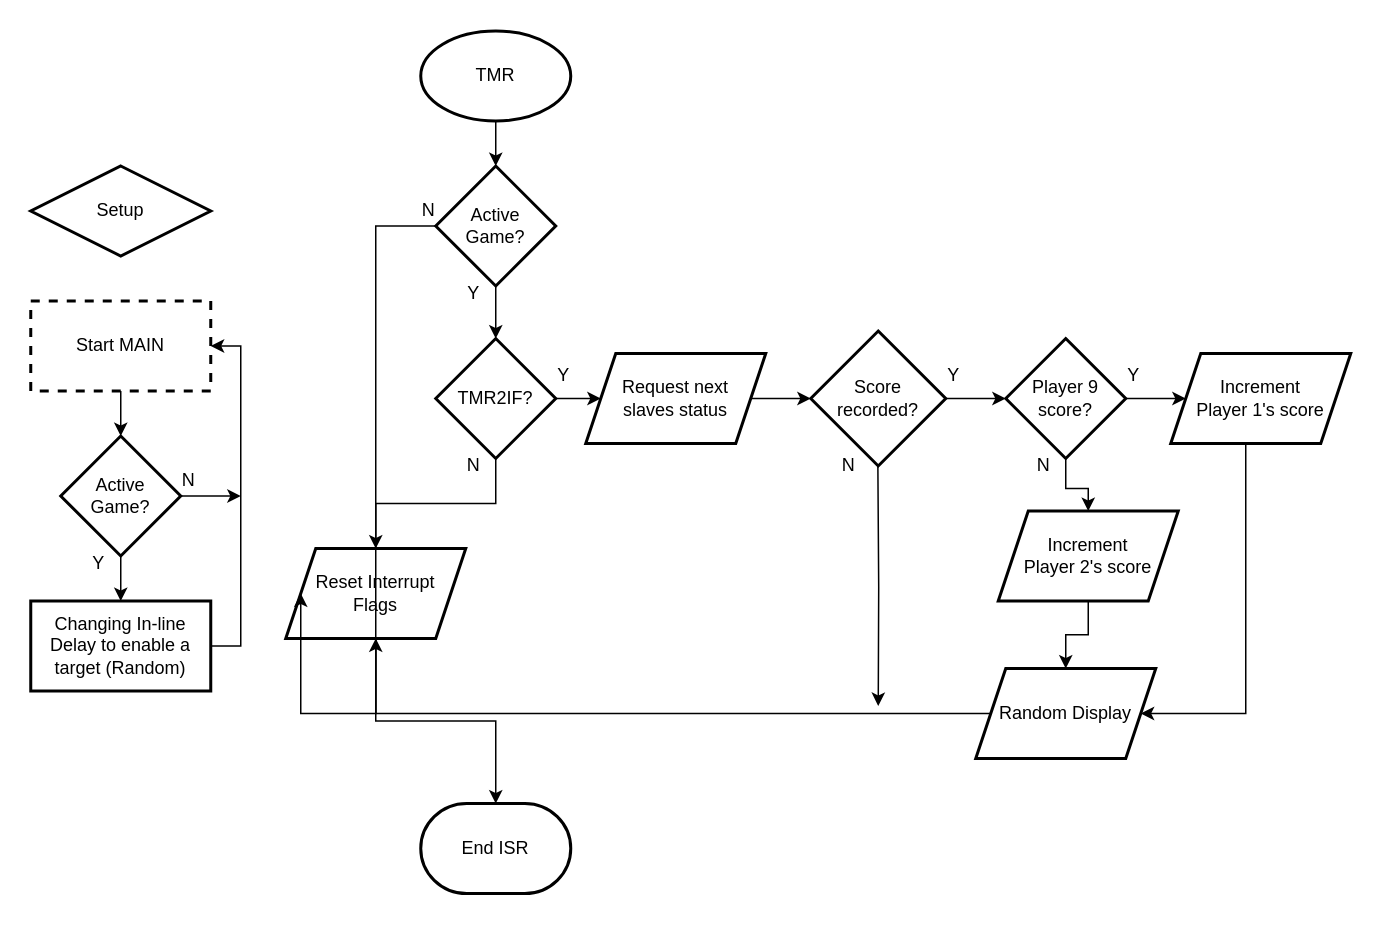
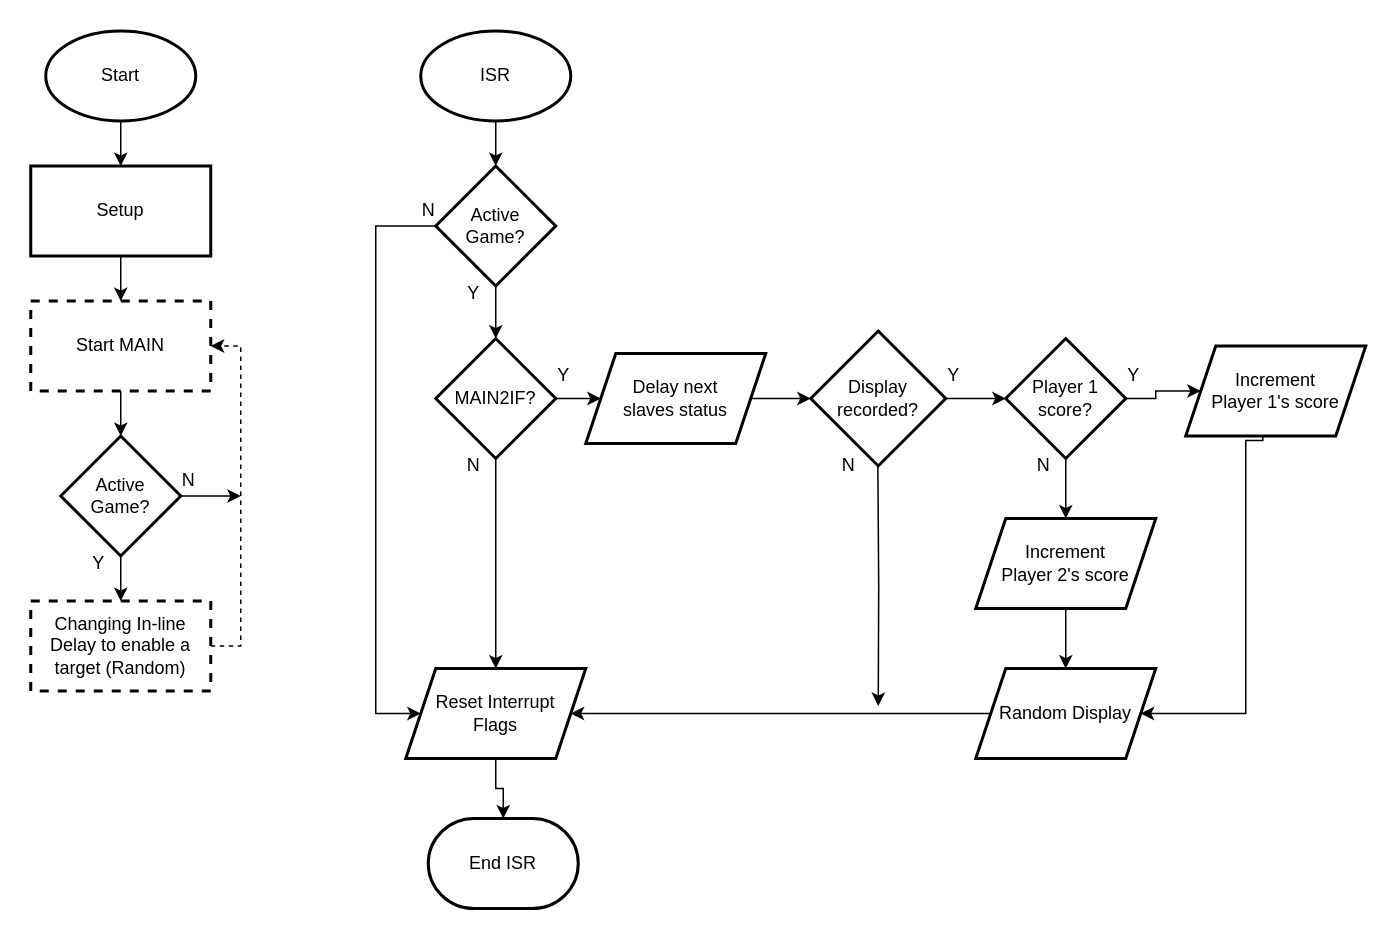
+ <mxCell id="3" value="Start" style="strokeWidth=2;html=1;shape=mxgraph.flowchart.start_1;whiteSpace=wrap;" vertex="1" parent="1"><mxGeometry x="30" y="20" width="100" height="60" as="geometry" /></mxCell>
- <mxCell id="11" value="TMR" style="strokeWidth=2;html=1;shape=mxgraph.flowchart.start_1;whiteSpace=wrap;" vertex="1" parent="1"><mxGeometry x="280" y="20" width="100" height="60" as="geometry" /></mxCell>
+ <mxCell id="11" value="ISR" style="strokeWidth=2;html=1;shape=mxgraph.flowchart.start_1;whiteSpace=wrap;" vertex="1" parent="1"><mxGeometry x="280" y="20" width="100" height="60" as="geometry" /></mxCell>
+ <mxCell id="2" value="" style="edgeStyle=orthogonalEdgeStyle;rounded=0;orthogonalLoop=1;jettySize=auto;html=1;" edge="1" parent="1" source="3" target="5"><mxGeometry relative="1" as="geometry" /></mxCell>
- <mxCell id="5" value="Setup" style="rhombus;whiteSpace=wrap;html=1;strokeWidth=2;" vertex="1" parent="1"><mxGeometry x="20" y="110" width="120" height="60" as="geometry" /></mxCell>
+ <mxCell id="5" value="Setup" style="whiteSpace=wrap;html=1;strokeWidth=2;" vertex="1" parent="1"><mxGeometry x="20" y="110" width="120" height="60" as="geometry" /></mxCell>
+ <mxCell id="4" value="" style="edgeStyle=orthogonalEdgeStyle;rounded=0;orthogonalLoop=1;jettySize=auto;html=1;" edge="1" parent="1" source="5" target="7"><mxGeometry relative="1" as="geometry" /></mxCell>
- <mxCell id="14" value="TMR2IF?" style="rhombus;whiteSpace=wrap;html=1;strokeWidth=2;" vertex="1" parent="1"><mxGeometry x="290" y="225" width="80" height="80" as="geometry" /></mxCell>
+ <mxCell id="14" value="MAIN2IF?" style="rhombus;whiteSpace=wrap;html=1;strokeWidth=2;" vertex="1" parent="1"><mxGeometry x="290" y="225" width="80" height="80" as="geometry" /></mxCell>
- <mxCell id="16" value="Request next&lt;div&gt;slaves status&lt;/div&gt;" style="shape=parallelogram;perimeter=parallelogramPerimeter;whiteSpace=wrap;html=1;fixedSize=1;strokeWidth=2;" vertex="1" parent="1"><mxGeometry x="390" y="235" width="120" height="60" as="geometry" /></mxCell>
+ <mxCell id="16" value="Delay next&lt;div&gt;slaves status&lt;/div&gt;" style="shape=parallelogram;perimeter=parallelogramPerimeter;whiteSpace=wrap;html=1;fixedSize=1;strokeWidth=2;" vertex="1" parent="1"><mxGeometry x="390" y="235" width="120" height="60" as="geometry" /></mxCell>
- <mxCell id="19" value="Score recorded?" style="rhombus;whiteSpace=wrap;html=1;strokeWidth=2;" vertex="1" parent="1"><mxGeometry x="540" y="220" width="90" height="90" as="geometry" /></mxCell>
+ <mxCell id="19" value="Display recorded?" style="rhombus;whiteSpace=wrap;html=1;strokeWidth=2;" vertex="1" parent="1"><mxGeometry x="540" y="220" width="90" height="90" as="geometry" /></mxCell>
- <mxCell id="22" value="Player 9&lt;div&gt;score?&lt;/div&gt;" style="rhombus;whiteSpace=wrap;html=1;strokeWidth=2;" vertex="1" parent="1"><mxGeometry x="670" y="225" width="80" height="80" as="geometry" /></mxCell>
+ <mxCell id="22" value="Player 1&lt;div&gt;score?&lt;/div&gt;" style="rhombus;whiteSpace=wrap;html=1;strokeWidth=2;" vertex="1" parent="1"><mxGeometry x="670" y="225" width="80" height="80" as="geometry" /></mxCell>
- <mxCell id="24" value="Increment&lt;div&gt;Player 1's score&lt;/div&gt;" style="shape=parallelogram;perimeter=parallelogramPerimeter;whiteSpace=wrap;html=1;fixedSize=1;strokeWidth=2;" vertex="1" parent="1"><mxGeometry x="780" y="235" width="120" height="60" as="geometry" /></mxCell>
+ <mxCell id="24" value="Increment&lt;div&gt;Player 1's score&lt;/div&gt;" style="shape=parallelogram;perimeter=parallelogramPerimeter;whiteSpace=wrap;html=1;fixedSize=1;strokeWidth=2;" vertex="1" parent="1"><mxGeometry x="790" y="230" width="120" height="60" as="geometry" /></mxCell>
- <mxCell id="8" style="edgeStyle=orthogonalEdgeStyle;rounded=0;orthogonalLoop=1;jettySize=auto;html=1;entryX=1;entryY=0.5;entryDx=0;entryDy=0;exitX=1;exitY=0.5;exitDx=0;exitDy=0;" edge="1" parent="1" source="9" target="7"><mxGeometry relative="1" as="geometry"><Array as="points"><mxPoint x="160" y="430" /><mxPoint x="160" y="230" /></Array></mxGeometry></mxCell>
+ <mxCell id="8" style="edgeStyle=orthogonalEdgeStyle;rounded=0;orthogonalLoop=1;jettySize=auto;html=1;entryX=1;entryY=0.5;entryDx=0;entryDy=0;exitX=1;exitY=0.5;exitDx=0;exitDy=0;dashed=1;" edge="1" parent="1" source="9" target="7"><mxGeometry relative="1" as="geometry"><Array as="points"><mxPoint x="160" y="430" /><mxPoint x="160" y="230" /></Array></mxGeometry></mxCell>
- <mxCell id="26" value="Increment&lt;div&gt;Player 2's score&lt;/div&gt;" style="shape=parallelogram;perimeter=parallelogramPerimeter;whiteSpace=wrap;html=1;fixedSize=1;strokeWidth=2;" vertex="1" parent="1"><mxGeometry x="665" y="340" width="120" height="60" as="geometry" /></mxCell>
+ <mxCell id="26" value="Increment&lt;div&gt;Player 2's score&lt;/div&gt;" style="shape=parallelogram;perimeter=parallelogramPerimeter;whiteSpace=wrap;html=1;fixedSize=1;strokeWidth=2;" vertex="1" parent="1"><mxGeometry x="650" y="345" width="120" height="60" as="geometry" /></mxCell>
- <mxCell id="30" value="Reset Interrupt&lt;div&gt;Flags&lt;/div&gt;" style="shape=parallelogram;perimeter=parallelogramPerimeter;whiteSpace=wrap;html=1;fixedSize=1;strokeWidth=2;" vertex="1" parent="1"><mxGeometry x="190" y="365" width="120" height="60" as="geometry" /></mxCell>
+ <mxCell id="30" value="Reset Interrupt&lt;div&gt;Flags&lt;/div&gt;" style="shape=parallelogram;perimeter=parallelogramPerimeter;whiteSpace=wrap;html=1;fixedSize=1;strokeWidth=2;" vertex="1" parent="1"><mxGeometry x="270" y="445" width="120" height="60" as="geometry" /></mxCell>
- <mxCell id="9" value="Changing In-line Delay to enable a target (Random)" style="whiteSpace=wrap;html=1;strokeWidth=2;" vertex="1" parent="1"><mxGeometry x="20" y="400" width="120" height="60" as="geometry" /></mxCell>
+ <mxCell id="9" value="Changing In-line Delay to enable a target (Random)" style="whiteSpace=wrap;html=1;strokeWidth=2;dashed=1;" vertex="1" parent="1"><mxGeometry x="20" y="400" width="120" height="60" as="geometry" /></mxCell>
- <mxCell id="31" value="End ISR" style="strokeWidth=2;html=1;shape=mxgraph.flowchart.terminator;whiteSpace=wrap;" vertex="1" parent="1"><mxGeometry x="280" y="535" width="100" height="60" as="geometry" /></mxCell>
+ <mxCell id="31" value="End ISR" style="strokeWidth=2;html=1;shape=mxgraph.flowchart.terminator;whiteSpace=wrap;" vertex="1" parent="1"><mxGeometry x="285" y="545" width="100" height="60" as="geometry" /></mxCell>
